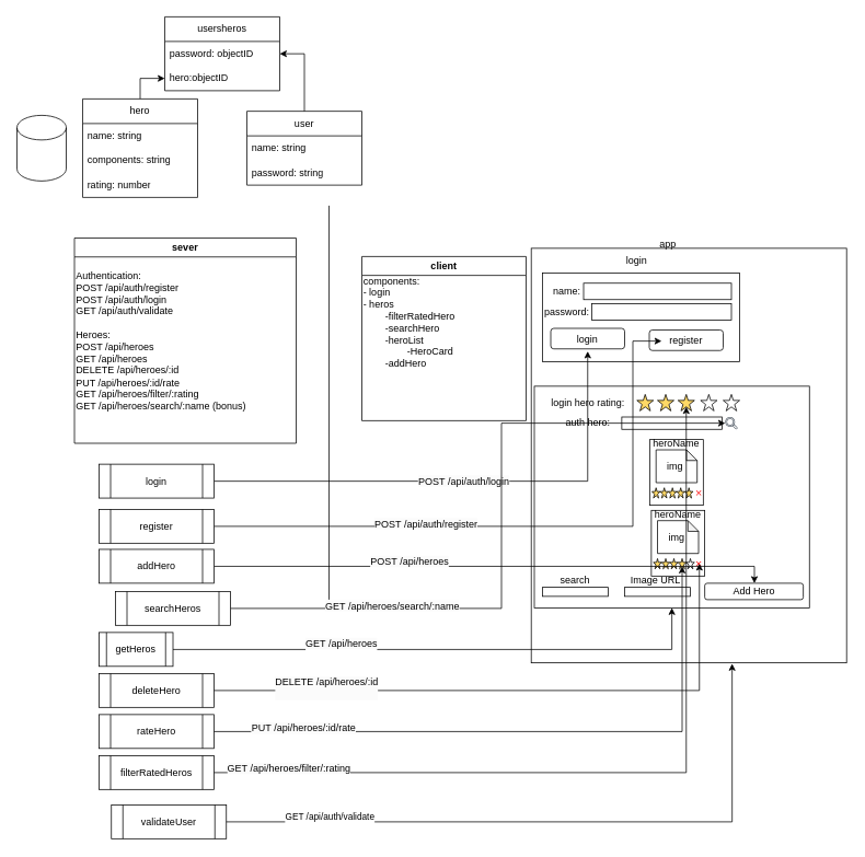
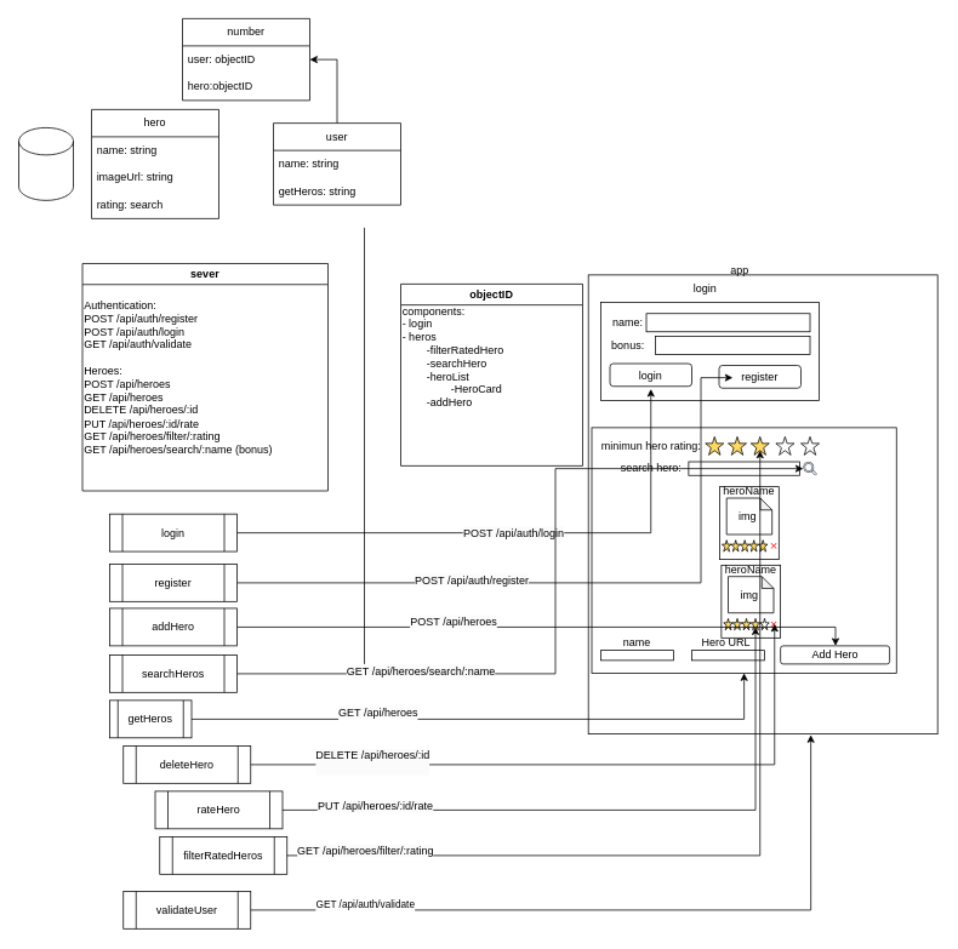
- <mxCell id="16" value="usersheros" style="swimlane;fontStyle=0;childLayout=stackLayout;horizontal=1;startSize=30;horizontalStack=0;resizeParent=1;resizeParentMax=0;resizeLast=0;collapsible=1;marginBottom=0;whiteSpace=wrap;html=1;" vertex="1" parent="1"><mxGeometry x="200" y="20" width="140" height="90" as="geometry" /></mxCell>
+ <mxCell id="16" value="number" style="swimlane;fontStyle=0;childLayout=stackLayout;horizontal=1;startSize=30;horizontalStack=0;resizeParent=1;resizeParentMax=0;resizeLast=0;collapsible=1;marginBottom=0;whiteSpace=wrap;html=1;" vertex="1" parent="1"><mxGeometry x="200" y="20" width="140" height="90" as="geometry" /></mxCell>
- <mxCell id="17" value="password: objectID" style="text;strokeColor=none;fillColor=none;align=left;verticalAlign=middle;spacingLeft=4;spacingRight=4;overflow=hidden;points=[[0,0.5],[1,0.5]];portConstraint=eastwest;rotatable=0;whiteSpace=wrap;html=1;" vertex="1" parent="16"><mxGeometry y="30" width="140" height="30" as="geometry" /></mxCell>
+ <mxCell id="17" value="user: objectID" style="text;strokeColor=none;fillColor=none;align=left;verticalAlign=middle;spacingLeft=4;spacingRight=4;overflow=hidden;points=[[0,0.5],[1,0.5]];portConstraint=eastwest;rotatable=0;whiteSpace=wrap;html=1;" vertex="1" parent="16"><mxGeometry y="30" width="140" height="30" as="geometry" /></mxCell>
- <mxCell id="8" style="edgeStyle=orthogonalEdgeStyle;rounded=0;orthogonalLoop=1;jettySize=auto;html=1;" edge="1" parent="1" source="9" target="18"><mxGeometry relative="1" as="geometry" /></mxCell>
- <mxCell id="11" value="components: string" style="text;strokeColor=none;fillColor=none;align=left;verticalAlign=middle;spacingLeft=4;spacingRight=4;overflow=hidden;points=[[0,0.5],[1,0.5]];portConstraint=eastwest;rotatable=0;whiteSpace=wrap;html=1;" vertex="1" parent="9"><mxGeometry y="60" width="140" height="30" as="geometry" /></mxCell>
+ <mxCell id="11" value="imageUrl: string" style="text;strokeColor=none;fillColor=none;align=left;verticalAlign=middle;spacingLeft=4;spacingRight=4;overflow=hidden;points=[[0,0.5],[1,0.5]];portConstraint=eastwest;rotatable=0;whiteSpace=wrap;html=1;" vertex="1" parent="9"><mxGeometry y="60" width="140" height="30" as="geometry" /></mxCell>
- <mxCell id="15" value="password: string" style="text;strokeColor=none;fillColor=none;align=left;verticalAlign=middle;spacingLeft=4;spacingRight=4;overflow=hidden;points=[[0,0.5],[1,0.5]];portConstraint=eastwest;rotatable=0;whiteSpace=wrap;html=1;" vertex="1" parent="13"><mxGeometry y="60" width="140" height="30" as="geometry" /></mxCell>
+ <mxCell id="15" value="getHeros: string" style="text;strokeColor=none;fillColor=none;align=left;verticalAlign=middle;spacingLeft=4;spacingRight=4;overflow=hidden;points=[[0,0.5],[1,0.5]];portConstraint=eastwest;rotatable=0;whiteSpace=wrap;html=1;" vertex="1" parent="13"><mxGeometry y="60" width="140" height="30" as="geometry" /></mxCell>
- <mxCell id="12" value="rating: number" style="text;strokeColor=none;fillColor=none;align=left;verticalAlign=middle;spacingLeft=4;spacingRight=4;overflow=hidden;points=[[0,0.5],[1,0.5]];portConstraint=eastwest;rotatable=0;whiteSpace=wrap;html=1;" vertex="1" parent="9"><mxGeometry y="90" width="140" height="30" as="geometry" /></mxCell>
+ <mxCell id="12" value="rating: search" style="text;strokeColor=none;fillColor=none;align=left;verticalAlign=middle;spacingLeft=4;spacingRight=4;overflow=hidden;points=[[0,0.5],[1,0.5]];portConstraint=eastwest;rotatable=0;whiteSpace=wrap;html=1;" vertex="1" parent="9"><mxGeometry y="90" width="140" height="30" as="geometry" /></mxCell>
- <mxCell id="5" value="client" style="swimlane;whiteSpace=wrap;html=1;" vertex="1" parent="1"><mxGeometry x="440" y="312" width="200" height="200" as="geometry" /></mxCell>
+ <mxCell id="5" value="objectID" style="swimlane;whiteSpace=wrap;html=1;" vertex="1" parent="1"><mxGeometry x="440" y="312" width="200" height="200" as="geometry" /></mxCell>
- <mxCell id="23" value="password:" style="text;html=1;align=center;verticalAlign=middle;whiteSpace=wrap;rounded=0;" vertex="1" parent="1"><mxGeometry x="660" y="364.5" width="60" height="30" as="geometry" /></mxCell>
+ <mxCell id="23" value="bonus:" style="text;html=1;align=center;verticalAlign=middle;whiteSpace=wrap;rounded=0;" vertex="1" parent="1"><mxGeometry x="660" y="364.5" width="60" height="30" as="geometry" /></mxCell>
- <mxCell id="33" value="login hero rating:" style="text;html=1;align=center;verticalAlign=middle;whiteSpace=wrap;rounded=0;" vertex="1" parent="1"><mxGeometry x="652.5" y="475" width="125" height="30" as="geometry" /></mxCell>
+ <mxCell id="33" value="minimun hero rating:" style="text;html=1;align=center;verticalAlign=middle;whiteSpace=wrap;rounded=0;" vertex="1" parent="1"><mxGeometry x="652.5" y="475" width="125" height="30" as="geometry" /></mxCell>
- <mxCell id="64" value="auth hero:" style="text;html=1;align=center;verticalAlign=middle;whiteSpace=wrap;rounded=0;" vertex="1" parent="1"><mxGeometry x="652.5" y="500" width="125" height="30" as="geometry" /></mxCell>
+ <mxCell id="64" value="search hero:" style="text;html=1;align=center;verticalAlign=middle;whiteSpace=wrap;rounded=0;" vertex="1" parent="1"><mxGeometry x="652.5" y="500" width="125" height="30" as="geometry" /></mxCell>
- <mxCell id="60" value="search" style="text;html=1;align=center;verticalAlign=middle;whiteSpace=wrap;rounded=0;" vertex="1" parent="1"><mxGeometry x="670" y="692" width="60" height="30" as="geometry" /></mxCell>
+ <mxCell id="60" value="name" style="text;html=1;align=center;verticalAlign=middle;whiteSpace=wrap;rounded=0;" vertex="1" parent="1"><mxGeometry x="670" y="692" width="60" height="30" as="geometry" /></mxCell>
- <mxCell id="61" value="Image URL" style="text;html=1;align=center;verticalAlign=middle;whiteSpace=wrap;rounded=0;" vertex="1" parent="1"><mxGeometry x="766" y="692" width="64" height="30" as="geometry" /></mxCell>
+ <mxCell id="61" value="Hero URL" style="text;html=1;align=center;verticalAlign=middle;whiteSpace=wrap;rounded=0;" vertex="1" parent="1"><mxGeometry x="766" y="692" width="64" height="30" as="geometry" /></mxCell>
- <mxCell id="79" value="searchHeros" style="shape=process;whiteSpace=wrap;html=1;backgroundOutline=1;" vertex="1" parent="1"><mxGeometry x="140" y="720" width="140" height="41.25" as="geometry" /></mxCell>
+ <mxCell id="79" value="searchHeros" style="shape=process;whiteSpace=wrap;html=1;backgroundOutline=1;" vertex="1" parent="1"><mxGeometry x="120" y="720" width="140" height="41.25" as="geometry" /></mxCell>
- <mxCell id="83" value="deleteHero" style="shape=process;whiteSpace=wrap;html=1;backgroundOutline=1;" vertex="1" parent="1"><mxGeometry x="120" y="820" width="140" height="41.25" as="geometry" /></mxCell>
+ <mxCell id="83" value="deleteHero" style="shape=process;whiteSpace=wrap;html=1;backgroundOutline=1;" vertex="1" parent="1"><mxGeometry x="135" y="820" width="140" height="41.25" as="geometry" /></mxCell>
- <mxCell id="86" value="rateHero" style="shape=process;whiteSpace=wrap;html=1;backgroundOutline=1;" vertex="1" parent="1"><mxGeometry x="120" y="870" width="140" height="41.25" as="geometry" /></mxCell>
+ <mxCell id="86" value="rateHero" style="shape=process;whiteSpace=wrap;html=1;backgroundOutline=1;" vertex="1" parent="1"><mxGeometry x="170" y="870" width="140" height="41.25" as="geometry" /></mxCell>
- <mxCell id="89" value="filterRatedHeros" style="shape=process;whiteSpace=wrap;html=1;backgroundOutline=1;" vertex="1" parent="1"><mxGeometry x="120" y="920" width="140" height="41.25" as="geometry" /></mxCell>
+ <mxCell id="89" value="filterRatedHeros" style="shape=process;whiteSpace=wrap;html=1;backgroundOutline=1;" vertex="1" parent="1"><mxGeometry x="175" y="920" width="140" height="41.25" as="geometry" /></mxCell>
